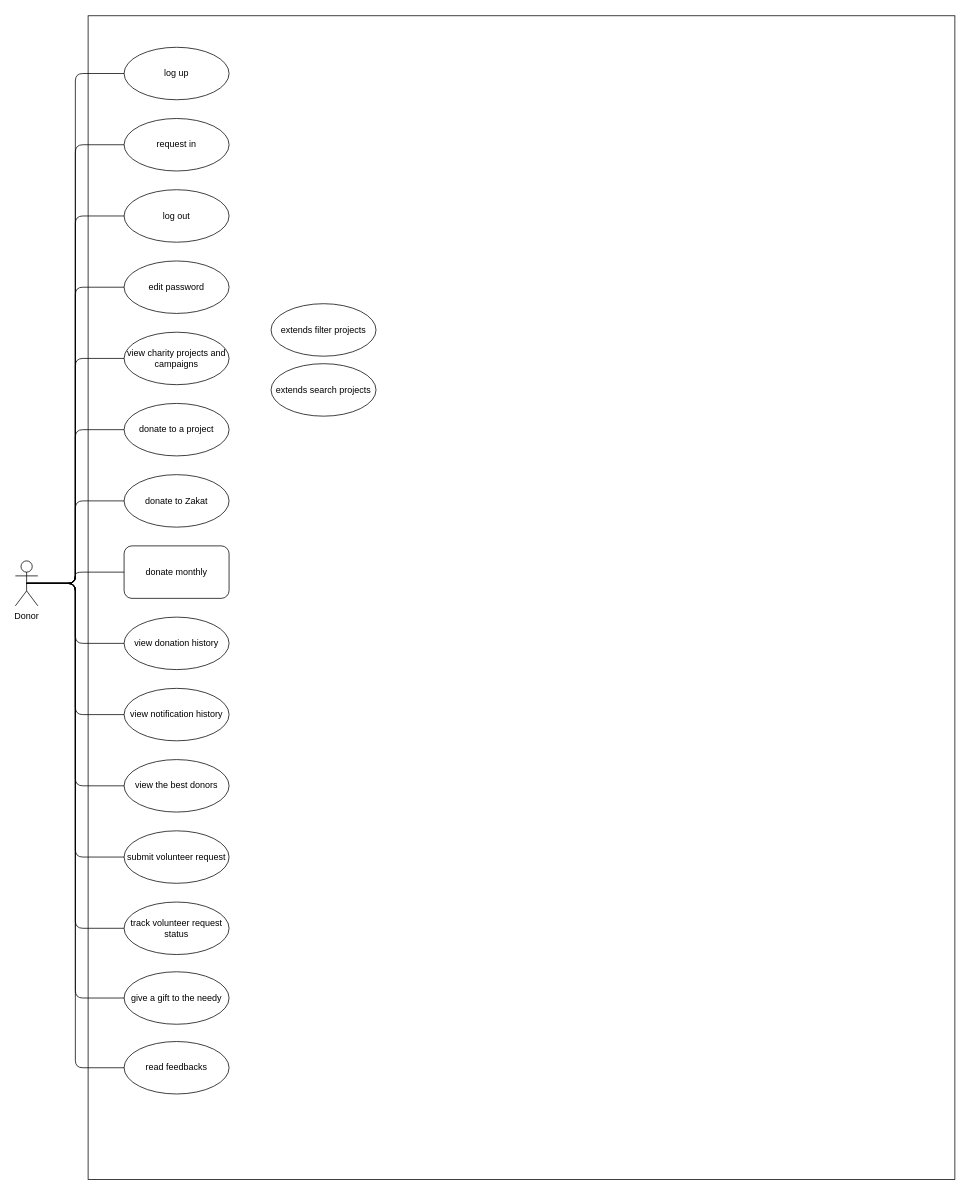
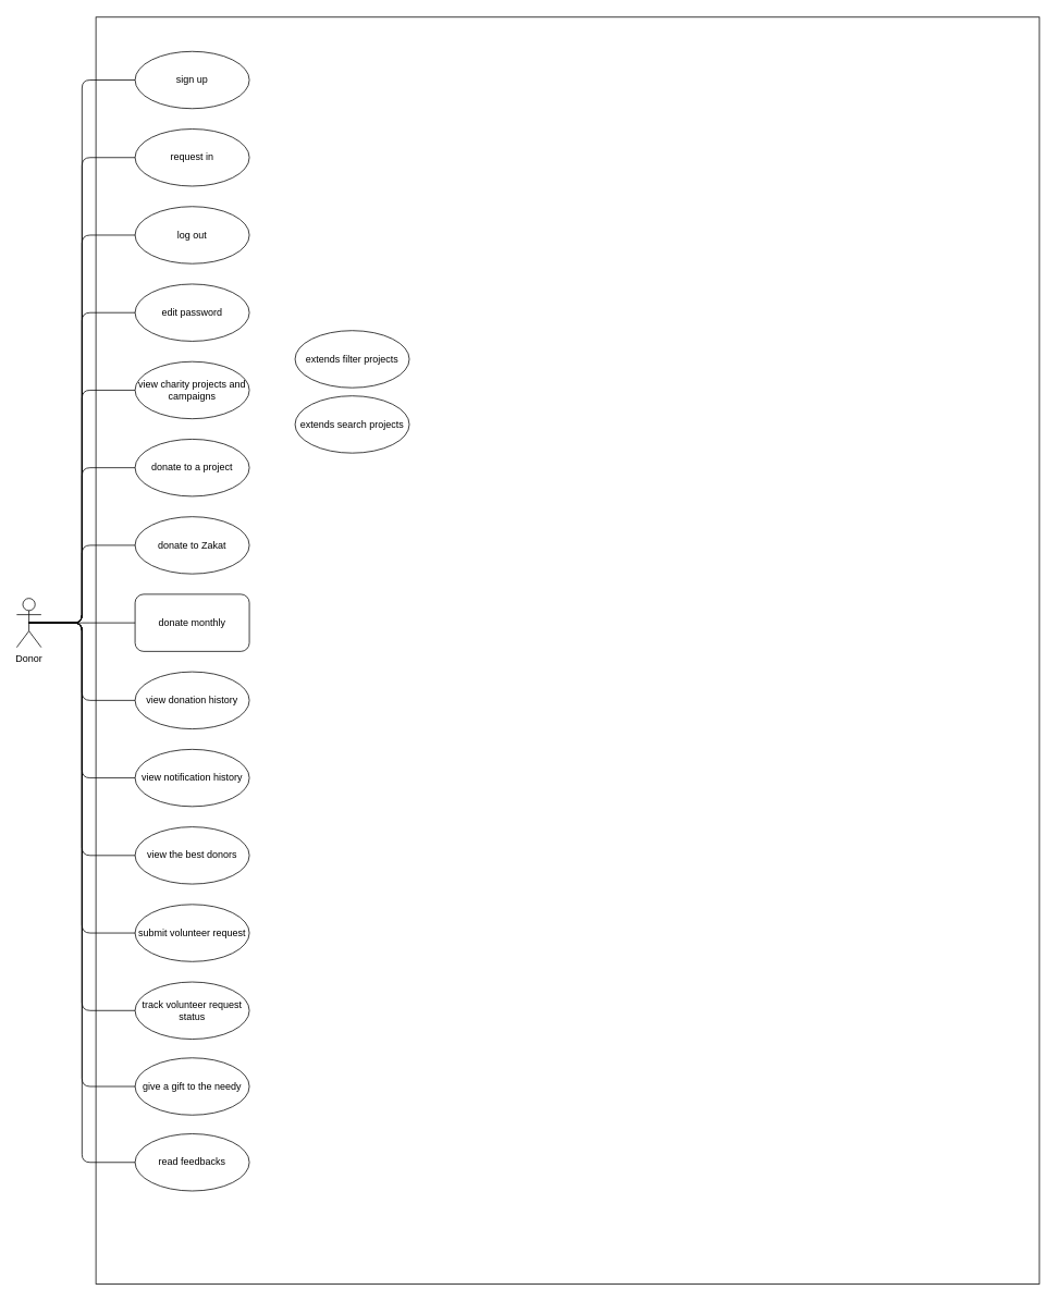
- <mxCell id="5" value="log up" style="ellipse;whiteSpace=wrap;html=1;" vertex="1" parent="1"><mxGeometry x="165" y="62" width="140" height="70" as="geometry" /></mxCell>
+ <mxCell id="5" value="sign up" style="ellipse;whiteSpace=wrap;html=1;" vertex="1" parent="1"><mxGeometry x="165" y="62" width="140" height="70" as="geometry" /></mxCell>
- <mxCell id="3" value="Donor" style="shape=umlActor;verticalLabelPosition=bottom;verticalAlign=top;html=1;" vertex="1" parent="1"><mxGeometry x="20" y="747" width="30" height="60" as="geometry" /></mxCell>
+ <mxCell id="3" value="Donor" style="shape=umlActor;verticalLabelPosition=bottom;verticalAlign=top;html=1;" vertex="1" parent="1"><mxGeometry x="20" y="732" width="30" height="60" as="geometry" /></mxCell>
